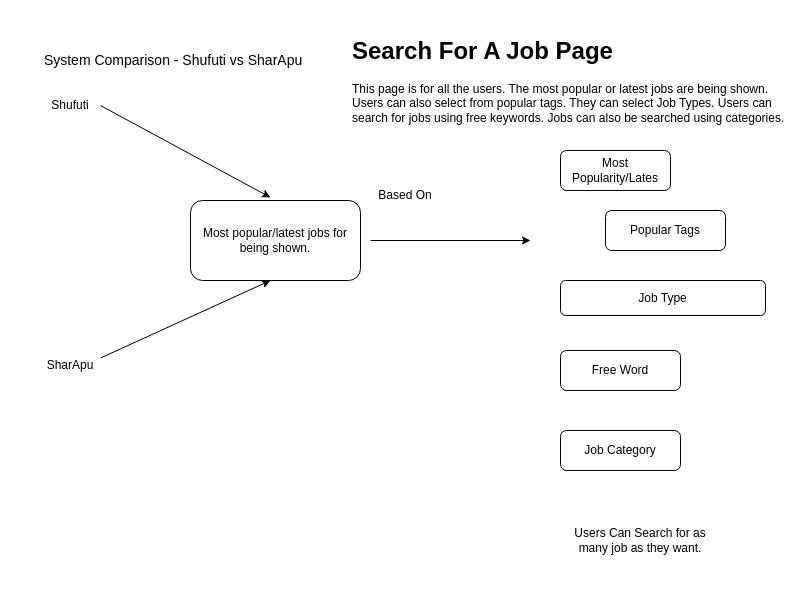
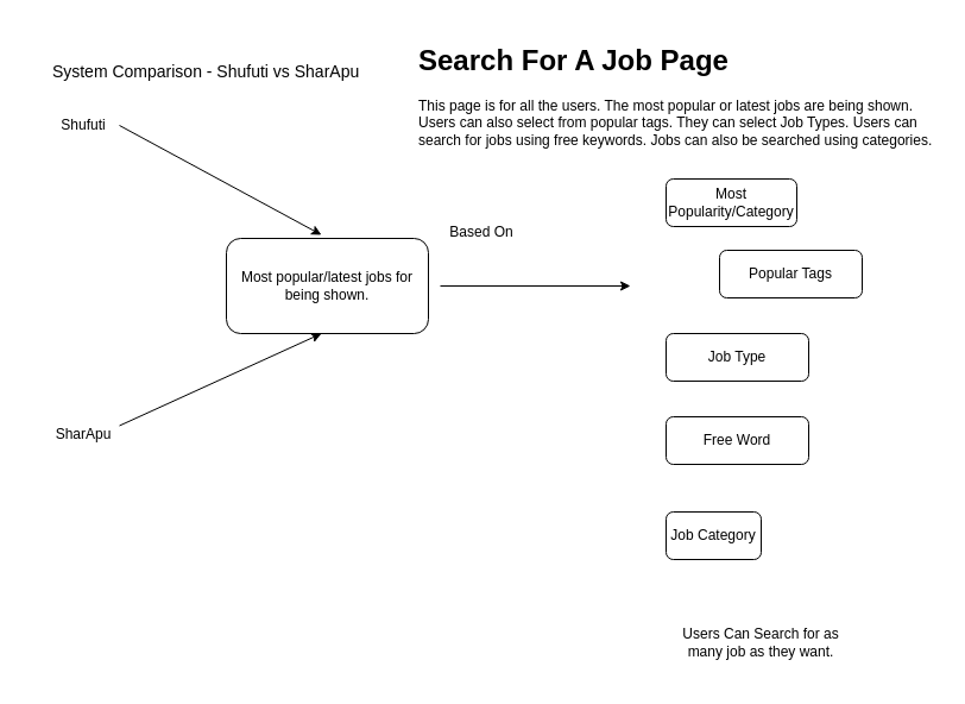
- <mxCell id="11" value="Most Popularity/Lates" style="rounded=1;whiteSpace=wrap;html=1;" vertex="1" parent="1"><mxGeometry x="560" y="150" width="110" height="40" as="geometry" /></mxCell>
+ <mxCell id="11" value="Most Popularity/Category" style="rounded=1;whiteSpace=wrap;html=1;" vertex="1" parent="1"><mxGeometry x="560" y="150" width="110" height="40" as="geometry" /></mxCell>
- <mxCell id="13" value="Job Type" style="rounded=1;whiteSpace=wrap;html=1;" vertex="1" parent="1"><mxGeometry x="560" y="280" width="205" height="35" as="geometry" /></mxCell>
+ <mxCell id="13" value="Job Type" style="rounded=1;whiteSpace=wrap;html=1;" vertex="1" parent="1"><mxGeometry x="560" y="280" width="120" height="40" as="geometry" /></mxCell>
- <mxCell id="15" value="Job Category" style="rounded=1;whiteSpace=wrap;html=1;" vertex="1" parent="1"><mxGeometry x="560" y="430" width="120" height="40" as="geometry" /></mxCell>
+ <mxCell id="15" value="Job Category" style="rounded=1;whiteSpace=wrap;html=1;" vertex="1" parent="1"><mxGeometry x="560" y="430" width="80" height="40" as="geometry" /></mxCell>
